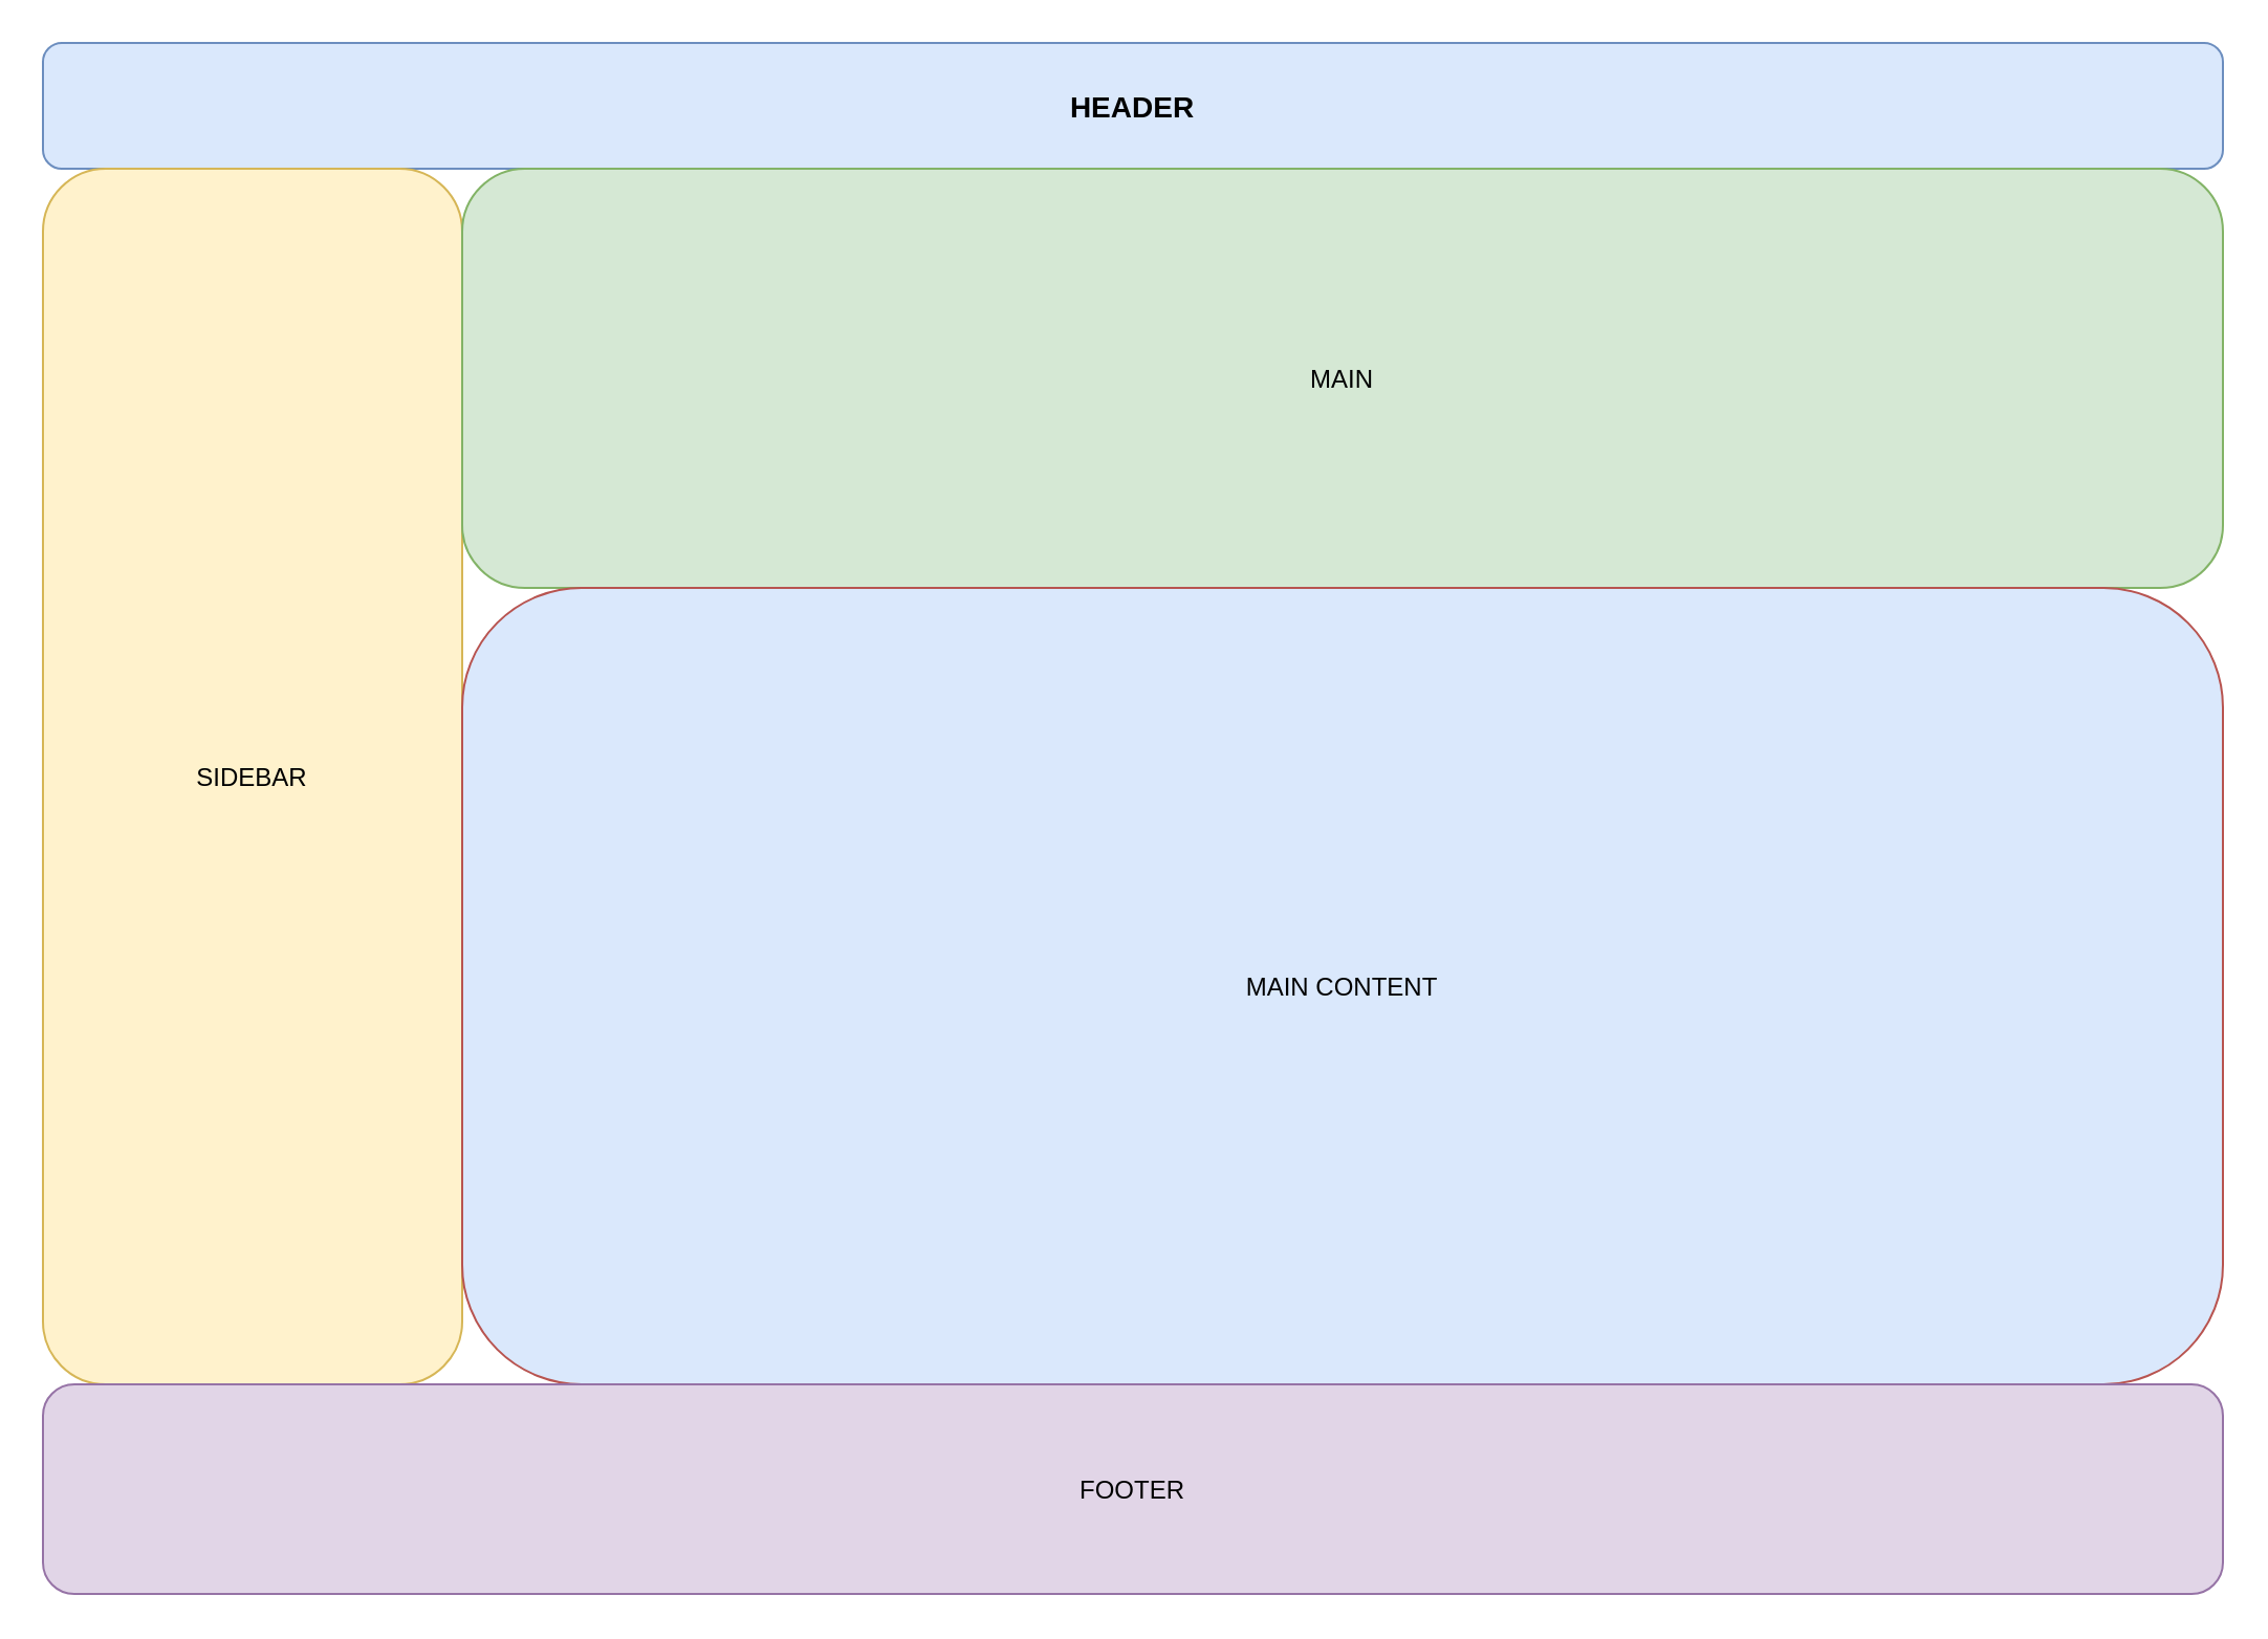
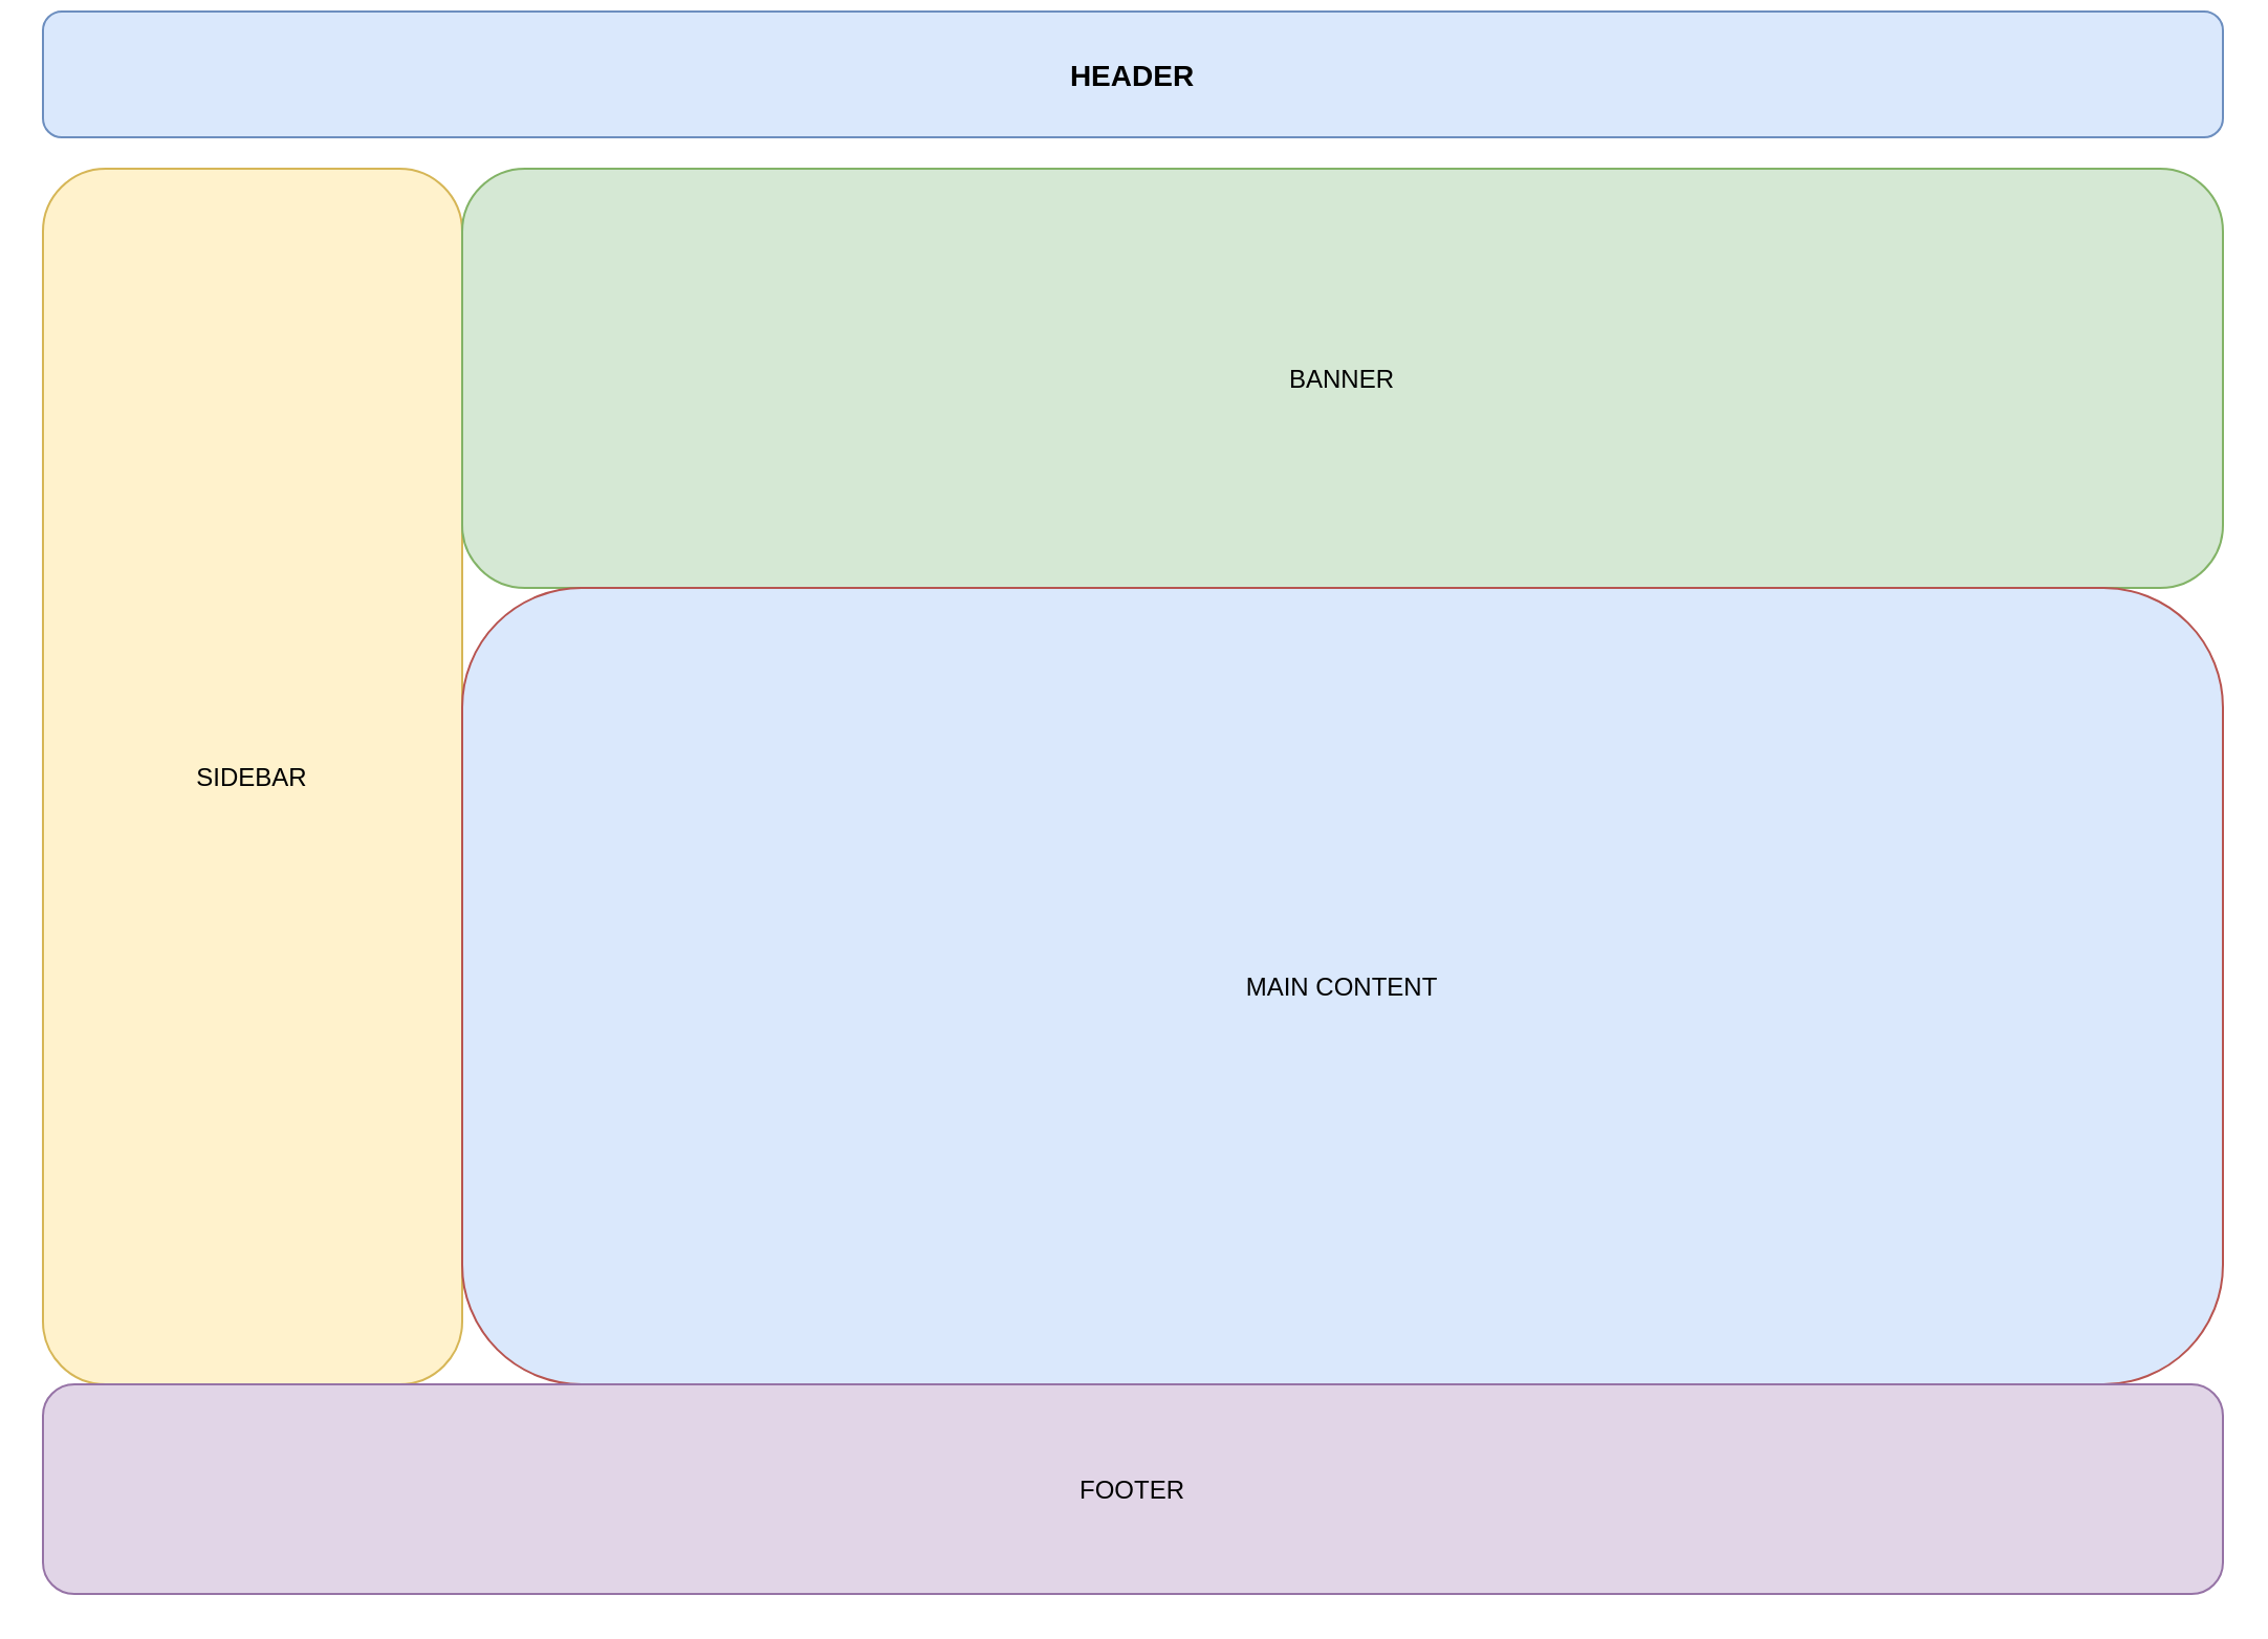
- <mxCell id="2" value="HEADER" style="rounded=1;fillColor=#dae8fc;strokeColor=#6c8ebf;fontSize=14;fontStyle=1;" vertex="1" parent="1"><mxGeometry x="20" y="20" width="1040" height="60" as="geometry" /></mxCell>
+ <mxCell id="2" value="HEADER" style="rounded=1;fillColor=#dae8fc;strokeColor=#6c8ebf;fontSize=14;fontStyle=1;" vertex="1" parent="1"><mxGeometry x="20" y="5" width="1040" height="60" as="geometry" /></mxCell>
- <mxCell id="4" value="MAIN" style="rounded=1;fillColor=#d5e8d4;strokeColor=#82b366;fontSize=12;" vertex="1" parent="1"><mxGeometry x="220" y="80" width="840" height="200" as="geometry" /></mxCell>
+ <mxCell id="4" value="BANNER" style="rounded=1;fillColor=#d5e8d4;strokeColor=#82b366;fontSize=12;" vertex="1" parent="1"><mxGeometry x="220" y="80" width="840" height="200" as="geometry" /></mxCell>
